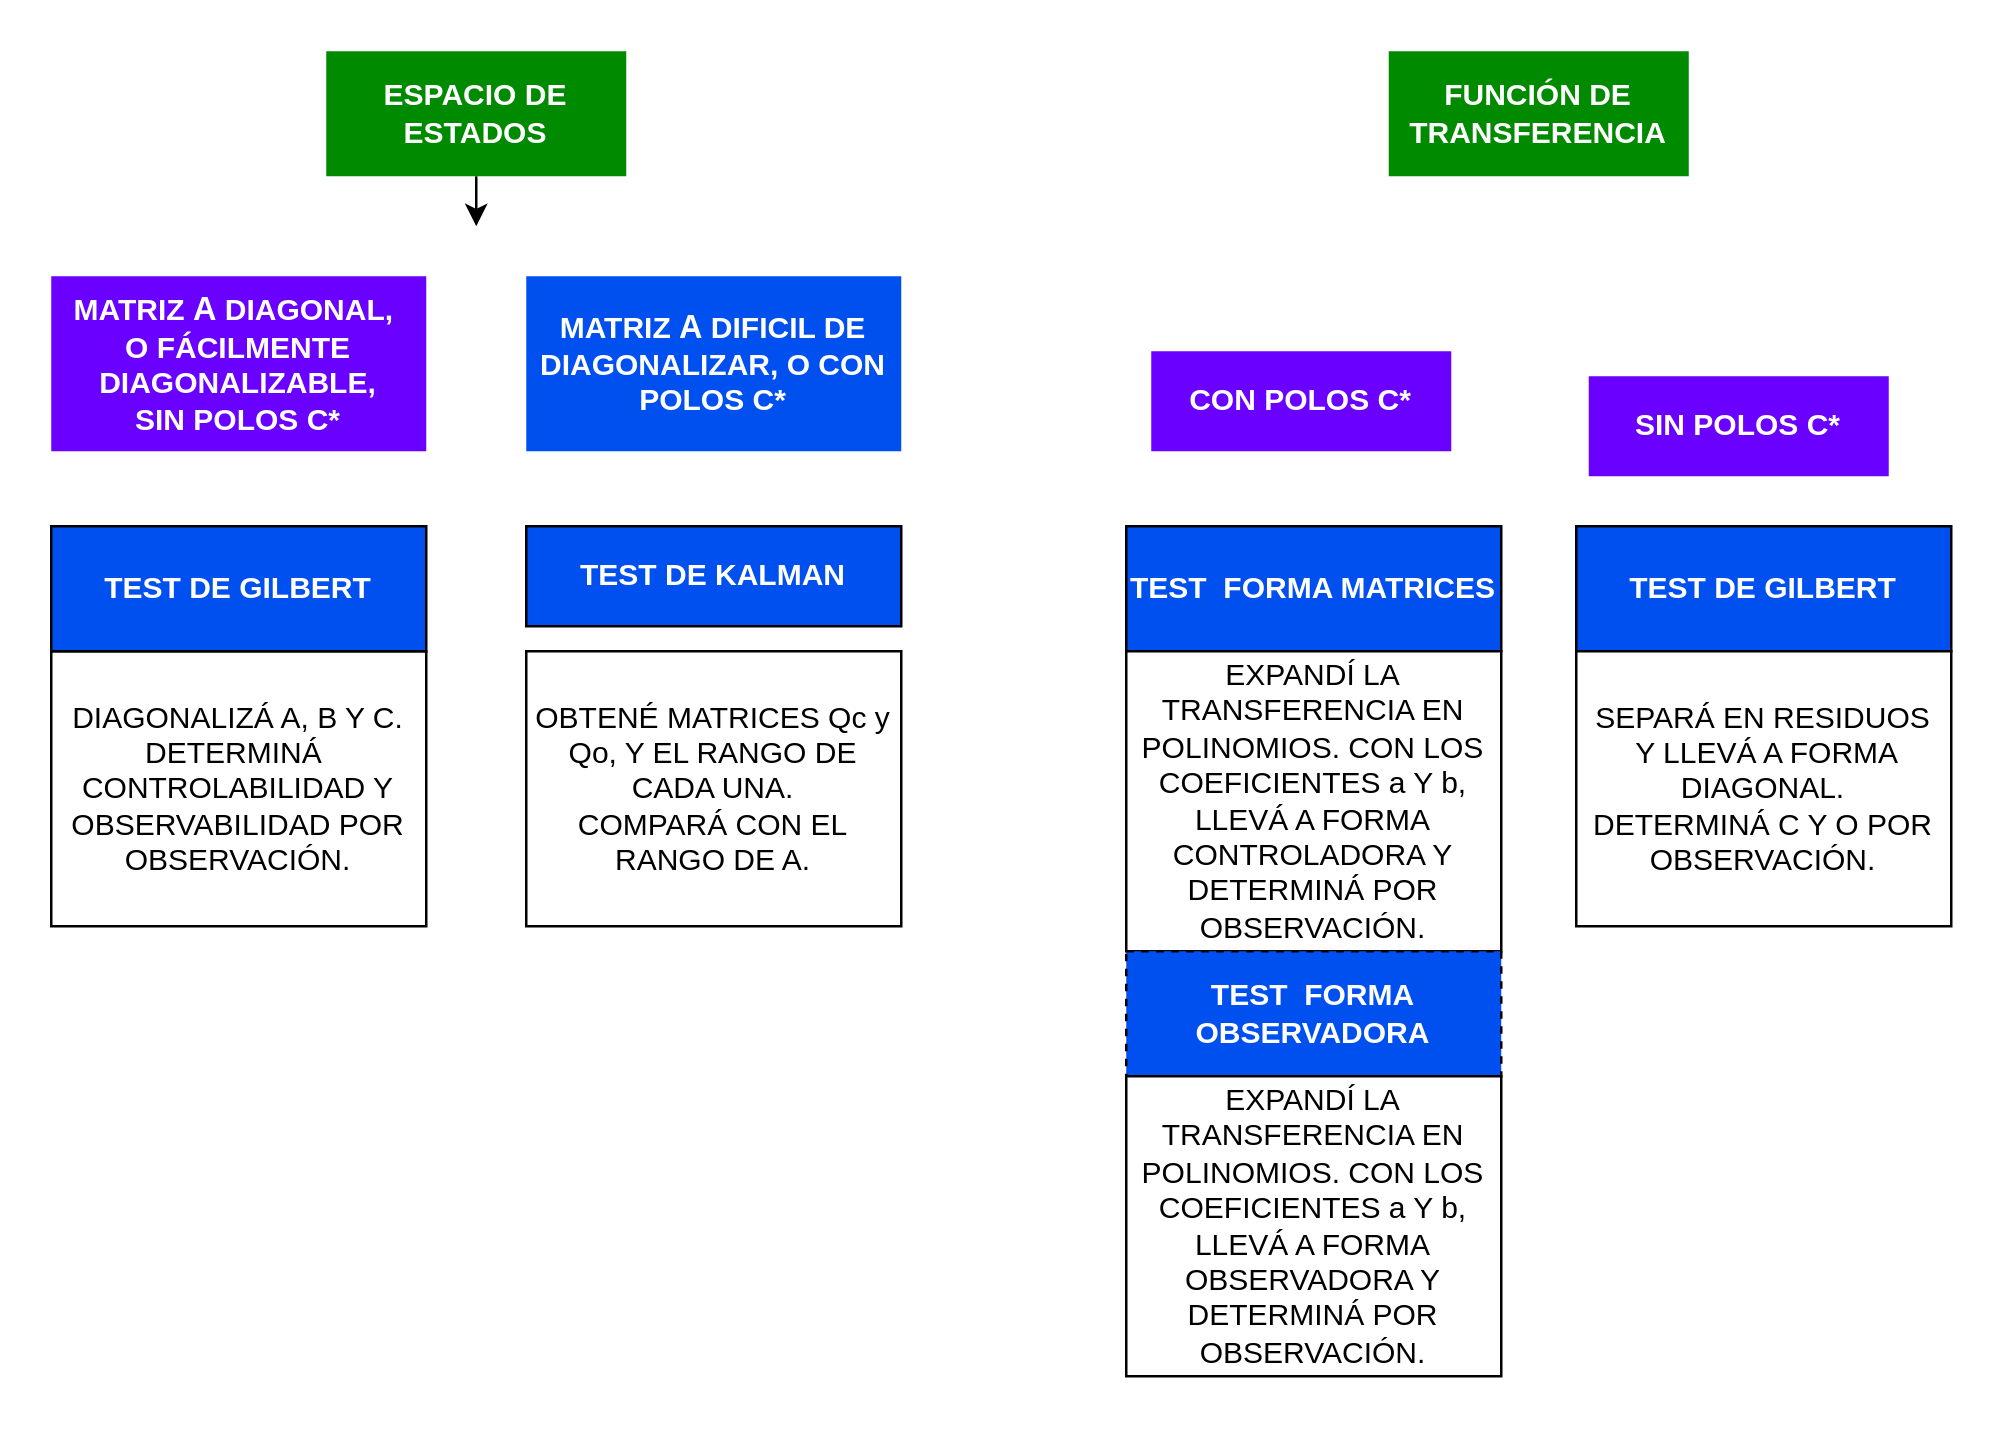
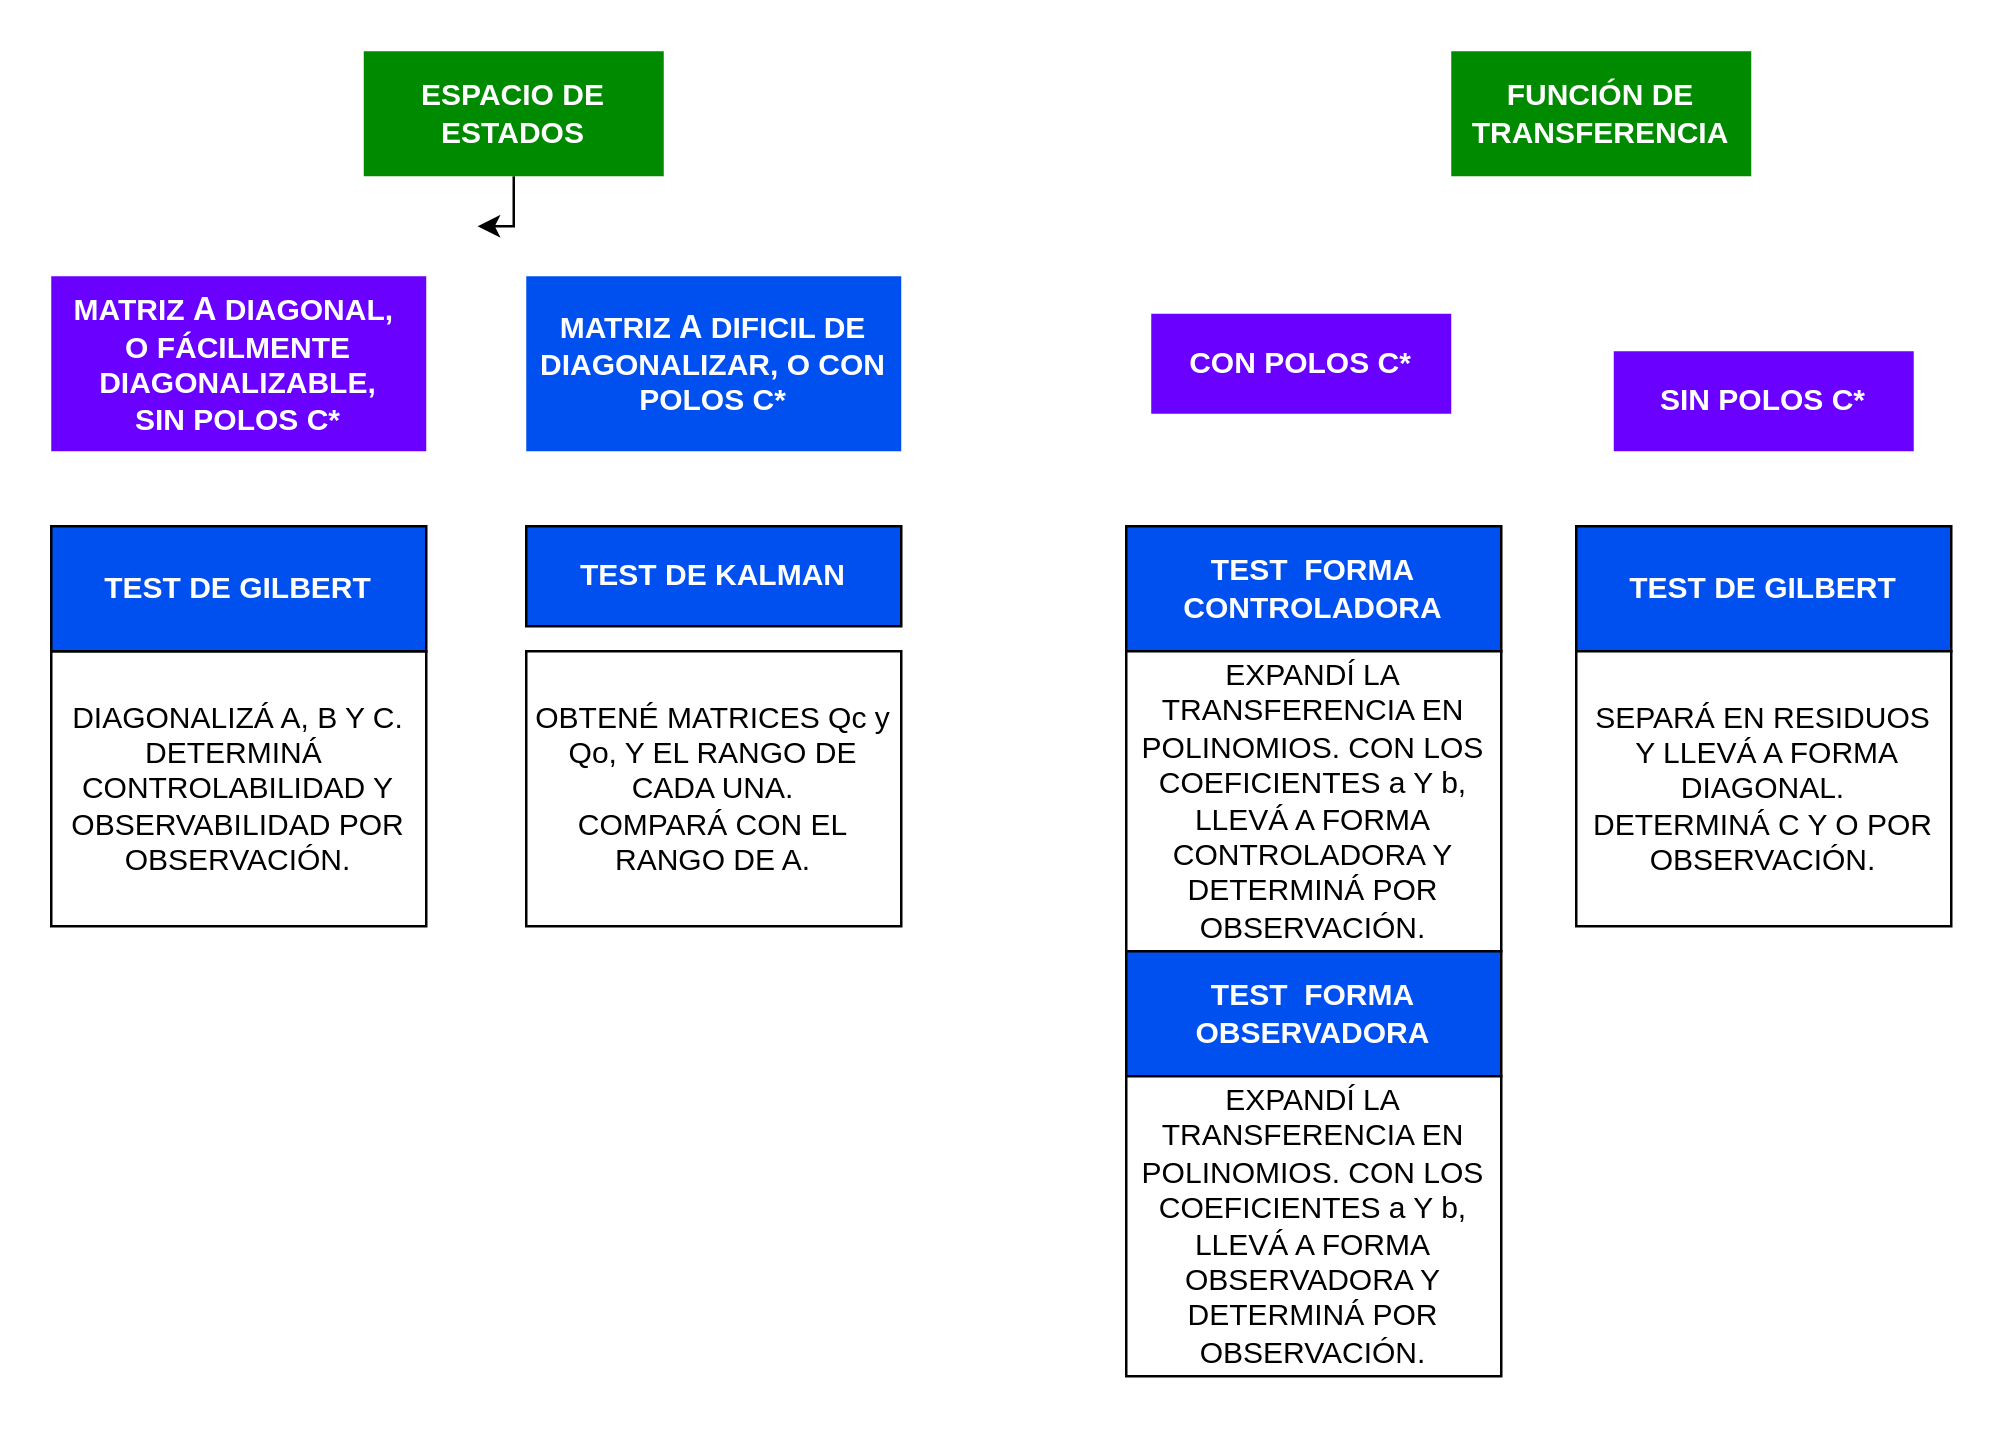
- <mxCell id="5" value="&lt;b&gt;ESPACIO DE ESTADOS&lt;/b&gt;" style="rounded=0;whiteSpace=wrap;html=1;fillColor=#008a00;fontColor=#ffffff;strokeColor=none;" vertex="1" parent="1"><mxGeometry x="130" y="20" width="120" height="50" as="geometry" /></mxCell>
+ <mxCell id="5" value="&lt;b&gt;ESPACIO DE ESTADOS&lt;/b&gt;" style="rounded=0;whiteSpace=wrap;html=1;fillColor=#008a00;fontColor=#ffffff;strokeColor=none;" vertex="1" parent="1"><mxGeometry x="145" y="20" width="120" height="50" as="geometry" /></mxCell>
- <mxCell id="10" value="&lt;b&gt;FUNCIÓN DE TRANSFERENCIA&lt;/b&gt;" style="rounded=0;whiteSpace=wrap;html=1;fillColor=#008a00;fontColor=#ffffff;strokeColor=none;" vertex="1" parent="1"><mxGeometry x="555" y="20" width="120" height="50" as="geometry" /></mxCell>
+ <mxCell id="10" value="&lt;b&gt;FUNCIÓN DE TRANSFERENCIA&lt;/b&gt;" style="rounded=0;whiteSpace=wrap;html=1;fillColor=#008a00;fontColor=#ffffff;strokeColor=none;" vertex="1" parent="1"><mxGeometry x="580" y="20" width="120" height="50" as="geometry" /></mxCell>
- <mxCell id="15" value="&lt;div&gt;&lt;b&gt;CON POLOS C*&lt;/b&gt;&lt;/div&gt;" style="rounded=0;whiteSpace=wrap;html=1;fillColor=#6a00ff;fontColor=#ffffff;strokeColor=none;" vertex="1" parent="1"><mxGeometry x="460" y="140" width="120" height="40" as="geometry" /></mxCell>
+ <mxCell id="15" value="&lt;div&gt;&lt;b&gt;CON POLOS C*&lt;/b&gt;&lt;/div&gt;" style="rounded=0;whiteSpace=wrap;html=1;fillColor=#6a00ff;fontColor=#ffffff;strokeColor=none;" vertex="1" parent="1"><mxGeometry x="460" y="125" width="120" height="40" as="geometry" /></mxCell>
- <mxCell id="14" value="&lt;div&gt;&lt;b&gt;SIN POLOS C*&lt;/b&gt;&lt;/div&gt;" style="rounded=0;whiteSpace=wrap;html=1;fillColor=#6a00ff;fontColor=#ffffff;strokeColor=none;" vertex="1" parent="1"><mxGeometry x="635" y="150" width="120" height="40" as="geometry" /></mxCell>
+ <mxCell id="14" value="&lt;div&gt;&lt;b&gt;SIN POLOS C*&lt;/b&gt;&lt;/div&gt;" style="rounded=0;whiteSpace=wrap;html=1;fillColor=#6a00ff;fontColor=#ffffff;strokeColor=none;" vertex="1" parent="1"><mxGeometry x="645" y="140" width="120" height="40" as="geometry" /></mxCell>
- <mxCell id="11" value="&lt;b&gt;TEST&amp;nbsp; FORMA MATRICES&lt;/b&gt;" style="whiteSpace=wrap;html=1;fillColor=#0050ef;fontColor=#ffffff;strokeColor=default;" vertex="1" parent="1"><mxGeometry x="450" y="210" width="150" height="50" as="geometry" /></mxCell>
+ <mxCell id="11" value="&lt;b&gt;TEST&amp;nbsp; FORMA CONTROLADORA&lt;/b&gt;" style="whiteSpace=wrap;html=1;fillColor=#0050ef;fontColor=#ffffff;strokeColor=default;" vertex="1" parent="1"><mxGeometry x="450" y="210" width="150" height="50" as="geometry" /></mxCell>
- <mxCell id="17" value="&lt;b&gt;TEST&amp;nbsp; FORMA OBSERVADORA&lt;/b&gt;" style="whiteSpace=wrap;html=1;fillColor=#0050ef;fontColor=#ffffff;strokeColor=default;dashed=1;" vertex="1" parent="1"><mxGeometry x="450" y="380" width="150" height="50" as="geometry" /></mxCell>
+ <mxCell id="17" value="&lt;b&gt;TEST&amp;nbsp; FORMA OBSERVADORA&lt;/b&gt;" style="whiteSpace=wrap;html=1;fillColor=#0050ef;fontColor=#ffffff;strokeColor=default;" vertex="1" parent="1"><mxGeometry x="450" y="380" width="150" height="50" as="geometry" /></mxCell>
